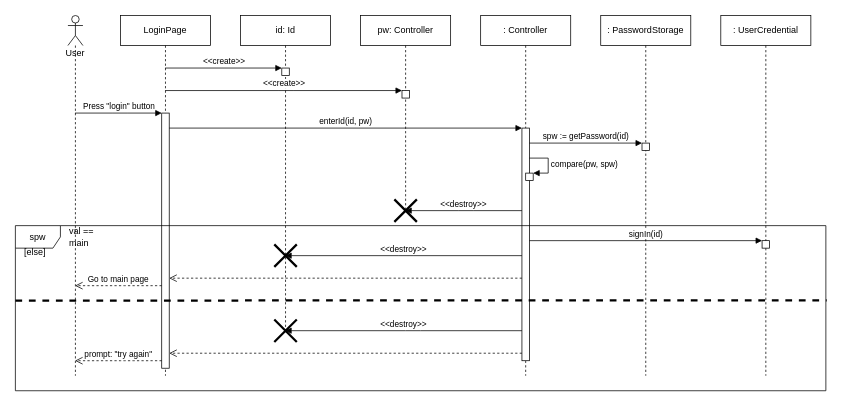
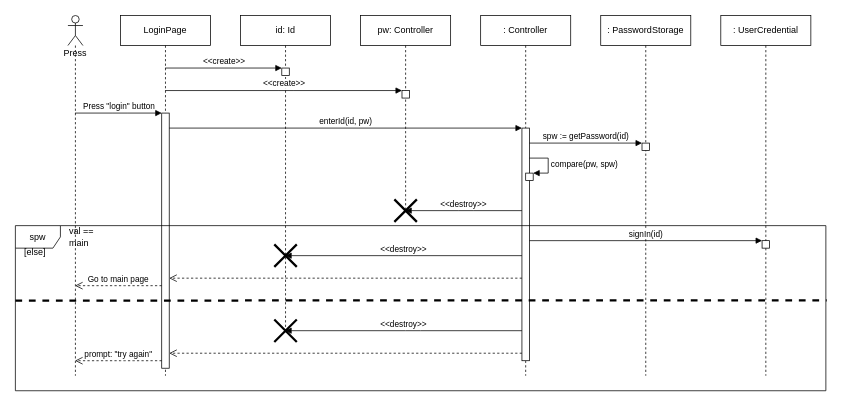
- <mxCell id="2" value="&lt;div&gt;User&lt;/div&gt;" style="shape=umlLifeline;participant=umlActor;perimeter=lifelinePerimeter;whiteSpace=wrap;html=1;container=1;collapsible=0;recursiveResize=0;verticalAlign=top;spacingTop=36;outlineConnect=0;" parent="1" vertex="1"><mxGeometry x="90" y="20" width="20" height="480" as="geometry" /></mxCell>
+ <mxCell id="2" value="&lt;div&gt;Press&lt;/div&gt;" style="shape=umlLifeline;participant=umlActor;perimeter=lifelinePerimeter;whiteSpace=wrap;html=1;container=1;collapsible=0;recursiveResize=0;verticalAlign=top;spacingTop=36;outlineConnect=0;" parent="1" vertex="1"><mxGeometry x="90" y="20" width="20" height="480" as="geometry" /></mxCell>
